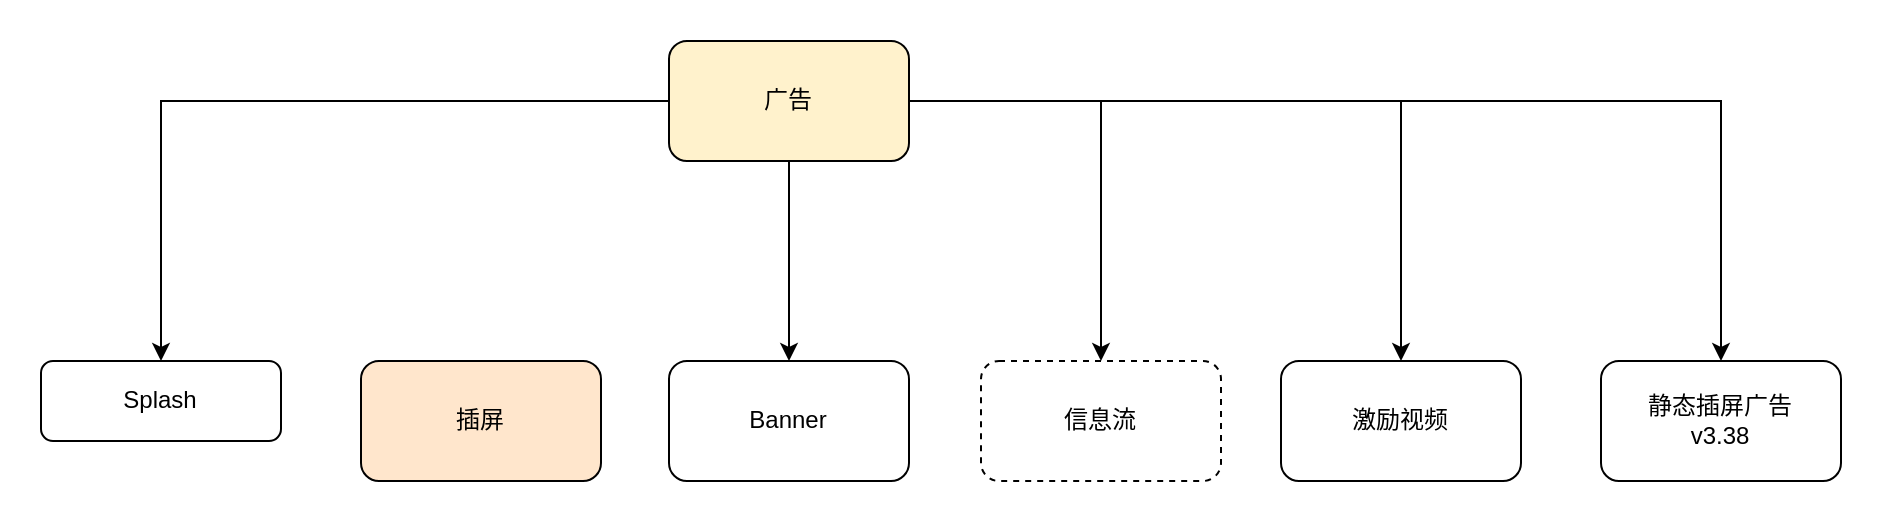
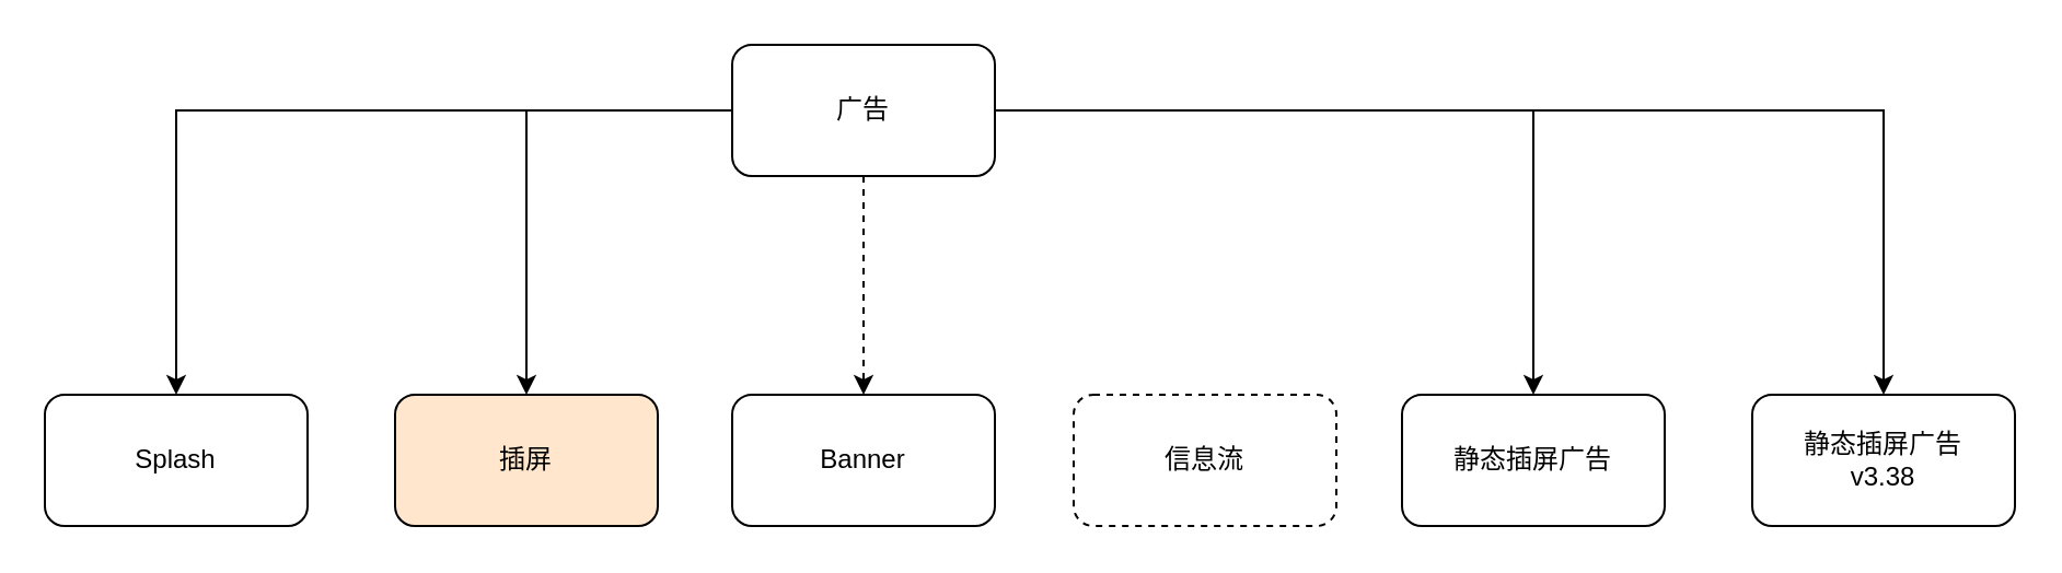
- <mxCell id="8" value="广告" style="rounded=1;whiteSpace=wrap;html=1;fillColor=#fff2cc;" parent="1" vertex="1"><mxGeometry x="334" y="20" width="120" height="60" as="geometry" /></mxCell>
+ <mxCell id="8" value="广告" style="rounded=1;whiteSpace=wrap;html=1;" parent="1" vertex="1"><mxGeometry x="334" y="20" width="120" height="60" as="geometry" /></mxCell>
+ <mxCell id="3" style="edgeStyle=orthogonalEdgeStyle;rounded=0;orthogonalLoop=1;jettySize=auto;html=1;" parent="1" source="8" target="10" edge="1"><mxGeometry relative="1" as="geometry" /></mxCell>
- <mxCell id="5" style="edgeStyle=orthogonalEdgeStyle;rounded=0;orthogonalLoop=1;jettySize=auto;html=1;entryX=0.5;entryY=0;entryDx=0;entryDy=0;" parent="1" source="8" target="12" edge="1"><mxGeometry relative="1" as="geometry" /></mxCell>
- <mxCell id="4" style="edgeStyle=orthogonalEdgeStyle;rounded=0;orthogonalLoop=1;jettySize=auto;html=1;exitX=0.5;exitY=1;exitDx=0;exitDy=0;entryX=0.5;entryY=0;entryDx=0;entryDy=0;" parent="1" source="8" target="11" edge="1"><mxGeometry relative="1" as="geometry" /></mxCell>
+ <mxCell id="4" style="edgeStyle=orthogonalEdgeStyle;rounded=0;orthogonalLoop=1;jettySize=auto;html=1;exitX=0.5;exitY=1;exitDx=0;exitDy=0;entryX=0.5;entryY=0;entryDx=0;entryDy=0;dashed=1;" parent="1" source="8" target="11" edge="1"><mxGeometry relative="1" as="geometry" /></mxCell>
- <mxCell id="9" value="Splash" style="whiteSpace=wrap;html=1;rounded=1;" parent="1" vertex="1"><mxGeometry x="20" y="180" width="120" height="40" as="geometry" /></mxCell>
+ <mxCell id="9" value="Splash" style="whiteSpace=wrap;html=1;rounded=1;" parent="1" vertex="1"><mxGeometry x="20" y="180" width="120" height="60" as="geometry" /></mxCell>
- <mxCell id="13" value="激励视频" style="whiteSpace=wrap;html=1;rounded=1;" parent="1" vertex="1"><mxGeometry x="640" y="180" width="120" height="60" as="geometry" /></mxCell>
+ <mxCell id="13" value="静态插屏广告" style="whiteSpace=wrap;html=1;rounded=1;" parent="1" vertex="1"><mxGeometry x="640" y="180" width="120" height="60" as="geometry" /></mxCell>
